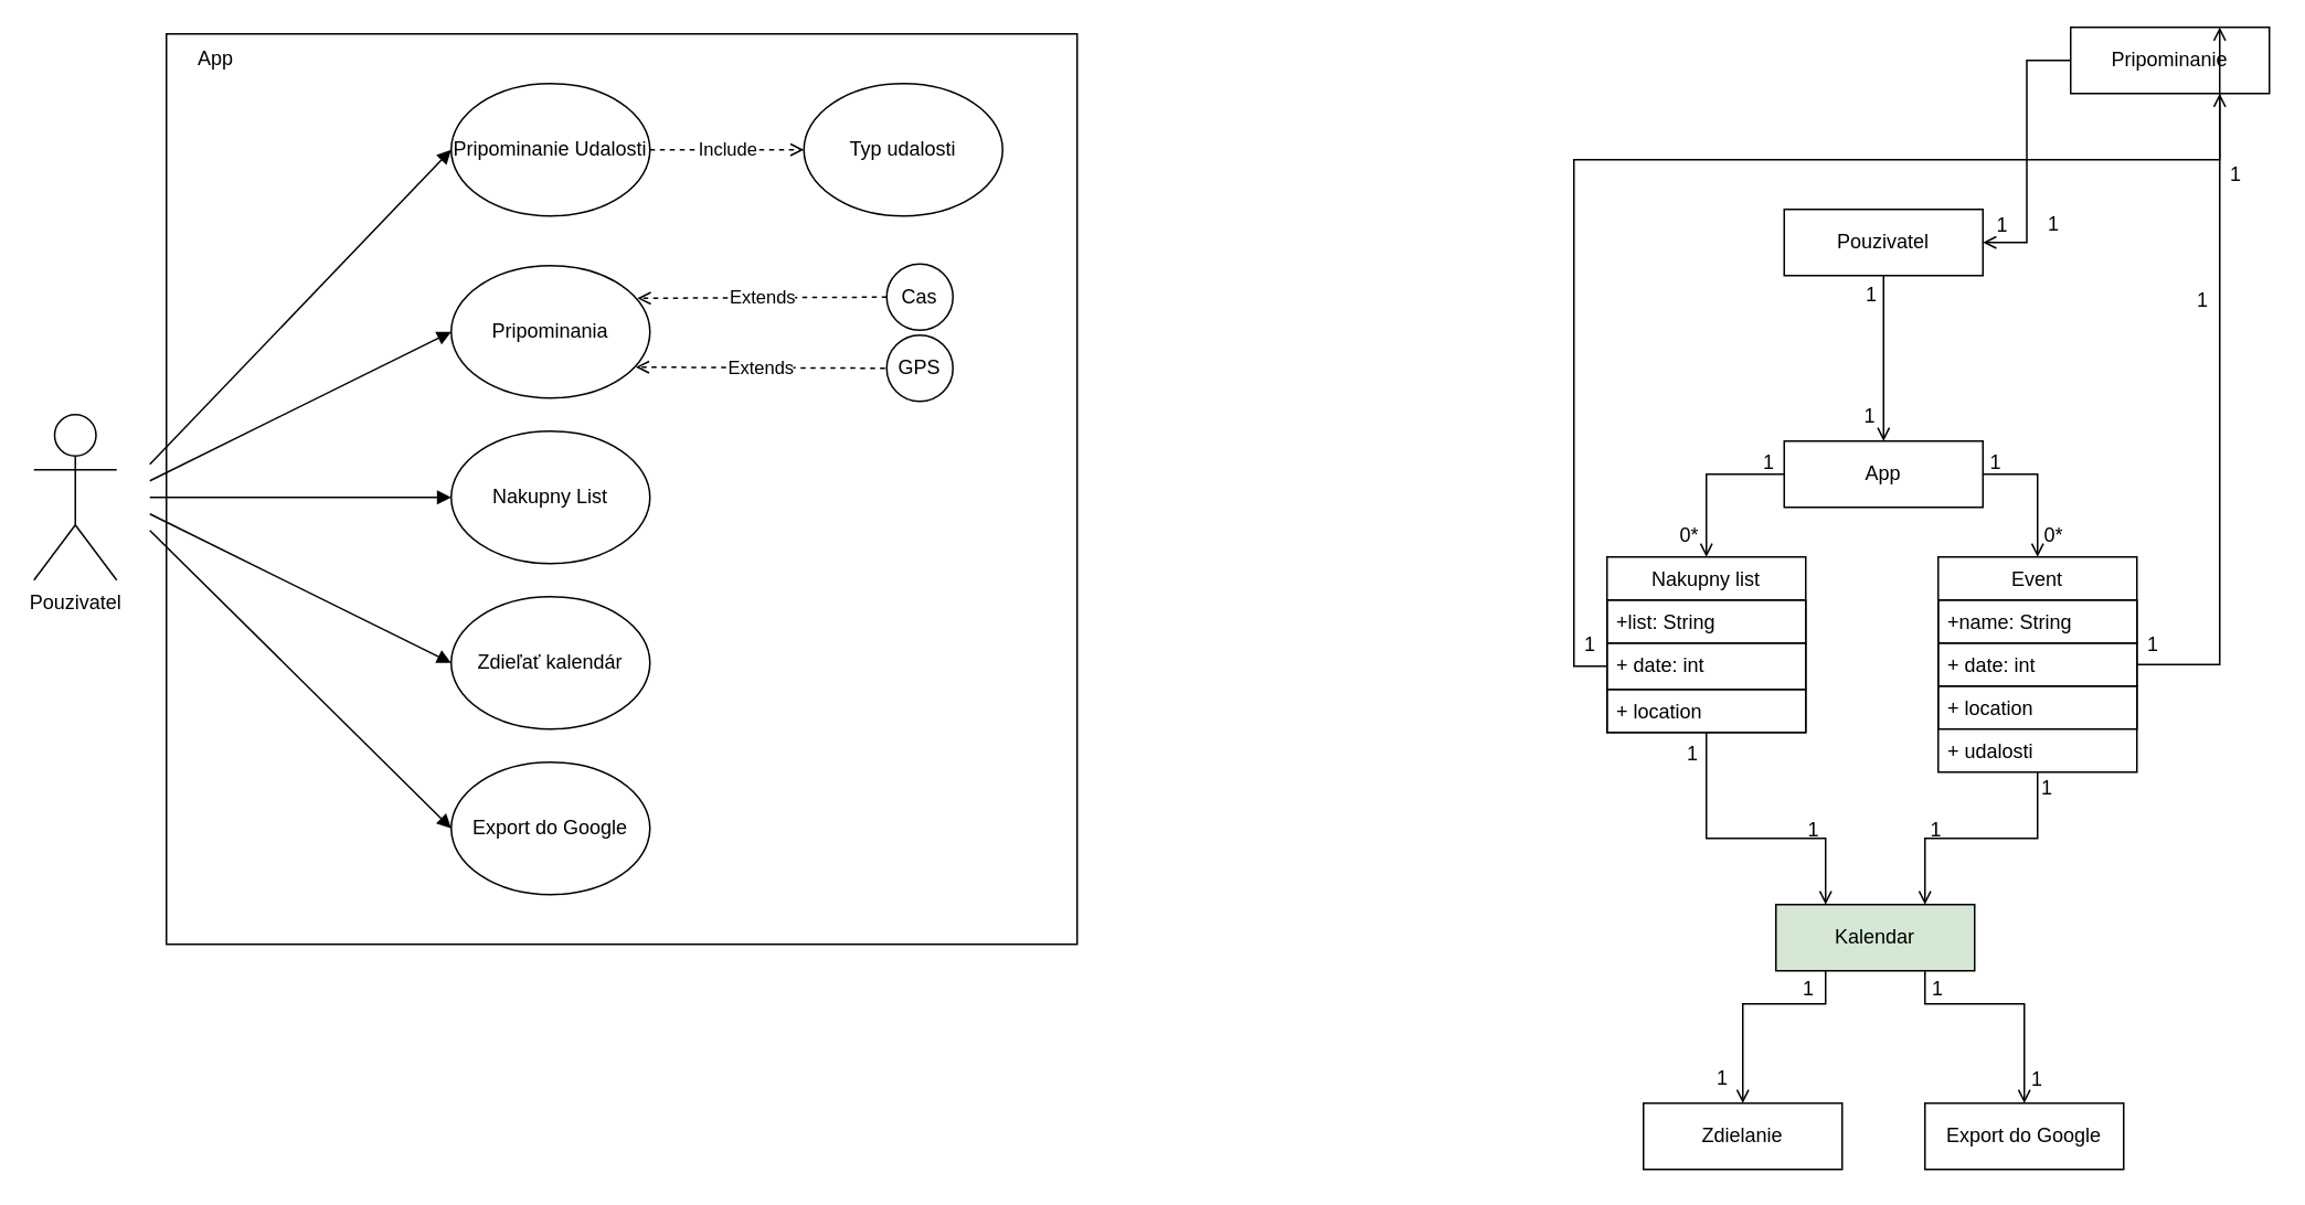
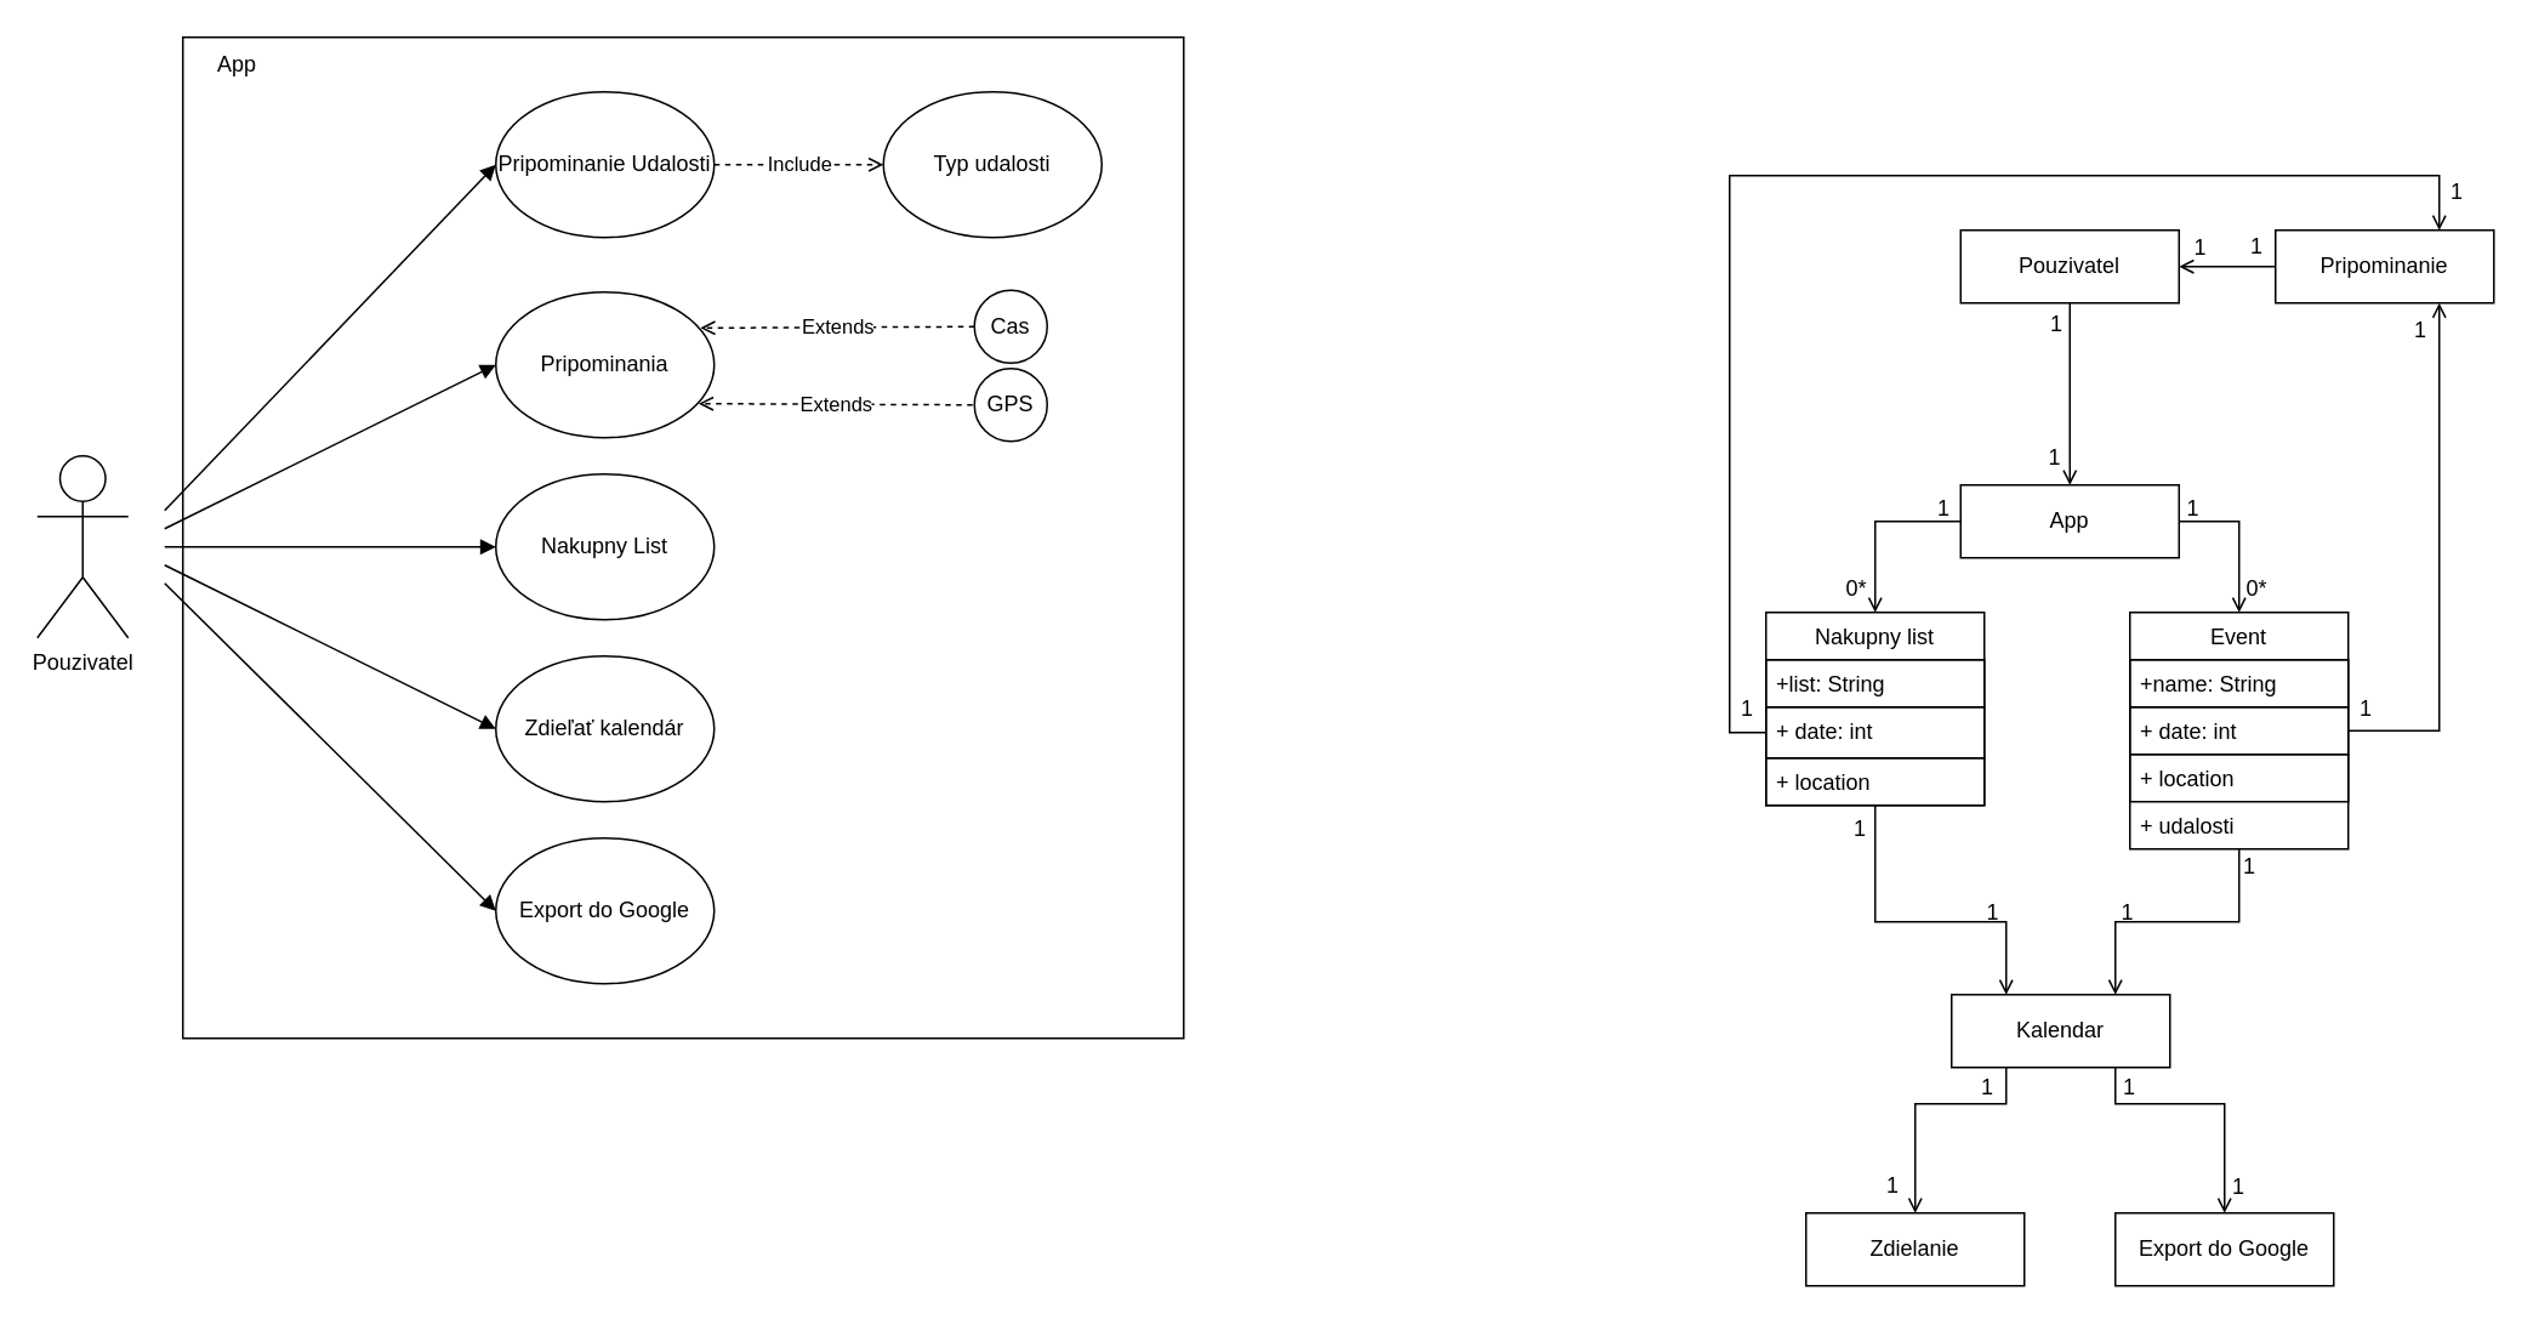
- <mxCell id="43" value="Pripominanie" style="rounded=0;whiteSpace=wrap;html=1;" parent="1" vertex="1"><mxGeometry x="1250" y="16" width="120" height="40" as="geometry" /></mxCell>
+ <mxCell id="43" value="Pripominanie" style="rounded=0;whiteSpace=wrap;html=1;" parent="1" vertex="1"><mxGeometry x="1250" y="126" width="120" height="40" as="geometry" /></mxCell>
- <mxCell id="40" value="Kalendar" style="rounded=0;whiteSpace=wrap;html=1;fillColor=#d5e8d4;" parent="1" vertex="1"><mxGeometry x="1072" y="546" width="120" height="40" as="geometry" /></mxCell>
+ <mxCell id="40" value="Kalendar" style="rounded=0;whiteSpace=wrap;html=1;" parent="1" vertex="1"><mxGeometry x="1072" y="546" width="120" height="40" as="geometry" /></mxCell>
